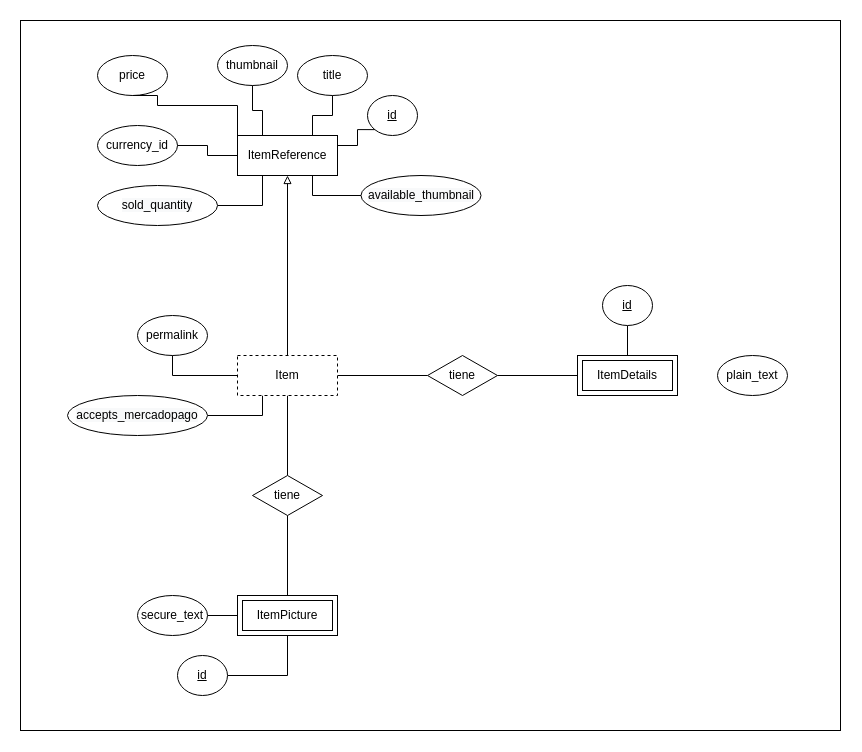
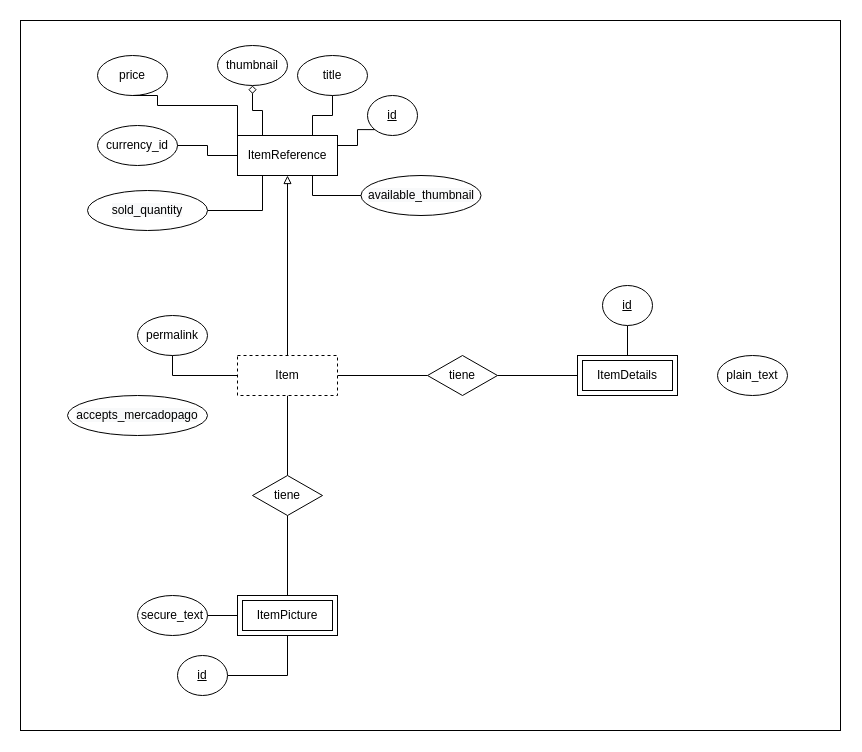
- <mxCell id="15" style="edgeStyle=orthogonalEdgeStyle;rounded=0;orthogonalLoop=1;jettySize=auto;html=1;exitX=0.25;exitY=0;exitDx=0;exitDy=0;entryX=0.5;entryY=1;entryDx=0;entryDy=0;endArrow=none;endFill=0;" edge="1" parent="1" source="19" target="11"><mxGeometry relative="1" as="geometry" /></mxCell>
+ <mxCell id="15" style="edgeStyle=orthogonalEdgeStyle;rounded=0;orthogonalLoop=1;jettySize=auto;html=1;exitX=0.25;exitY=0;exitDx=0;exitDy=0;entryX=0.5;entryY=1;entryDx=0;entryDy=0;endArrow=diamond;endFill=0;" edge="1" parent="1" source="19" target="11"><mxGeometry relative="1" as="geometry" /></mxCell>
- <mxCell id="8" value="&lt;div style=&quot;text-align: center&quot;&gt;&lt;span style=&quot;text-align: left ; background-color: rgb(248 , 249 , 250)&quot;&gt;sold_quantity&lt;/span&gt;&lt;/div&gt;" style="ellipse;whiteSpace=wrap;html=1;align=center;" vertex="1" parent="1"><mxGeometry x="97" y="185" width="120" height="40" as="geometry" /></mxCell>
+ <mxCell id="8" value="&lt;div style=&quot;text-align: center&quot;&gt;&lt;span style=&quot;text-align: left ; background-color: rgb(248 , 249 , 250)&quot;&gt;sold_quantity&lt;/span&gt;&lt;/div&gt;" style="ellipse;whiteSpace=wrap;html=1;align=center;" vertex="1" parent="1"><mxGeometry x="87" y="190" width="120" height="40" as="geometry" /></mxCell>
- <mxCell id="9" style="edgeStyle=orthogonalEdgeStyle;rounded=0;orthogonalLoop=1;jettySize=auto;html=1;entryX=0.25;entryY=1;entryDx=0;entryDy=0;endArrow=none;endFill=0;" edge="1" parent="1" source="10" target="25"><mxGeometry relative="1" as="geometry" /></mxCell>
